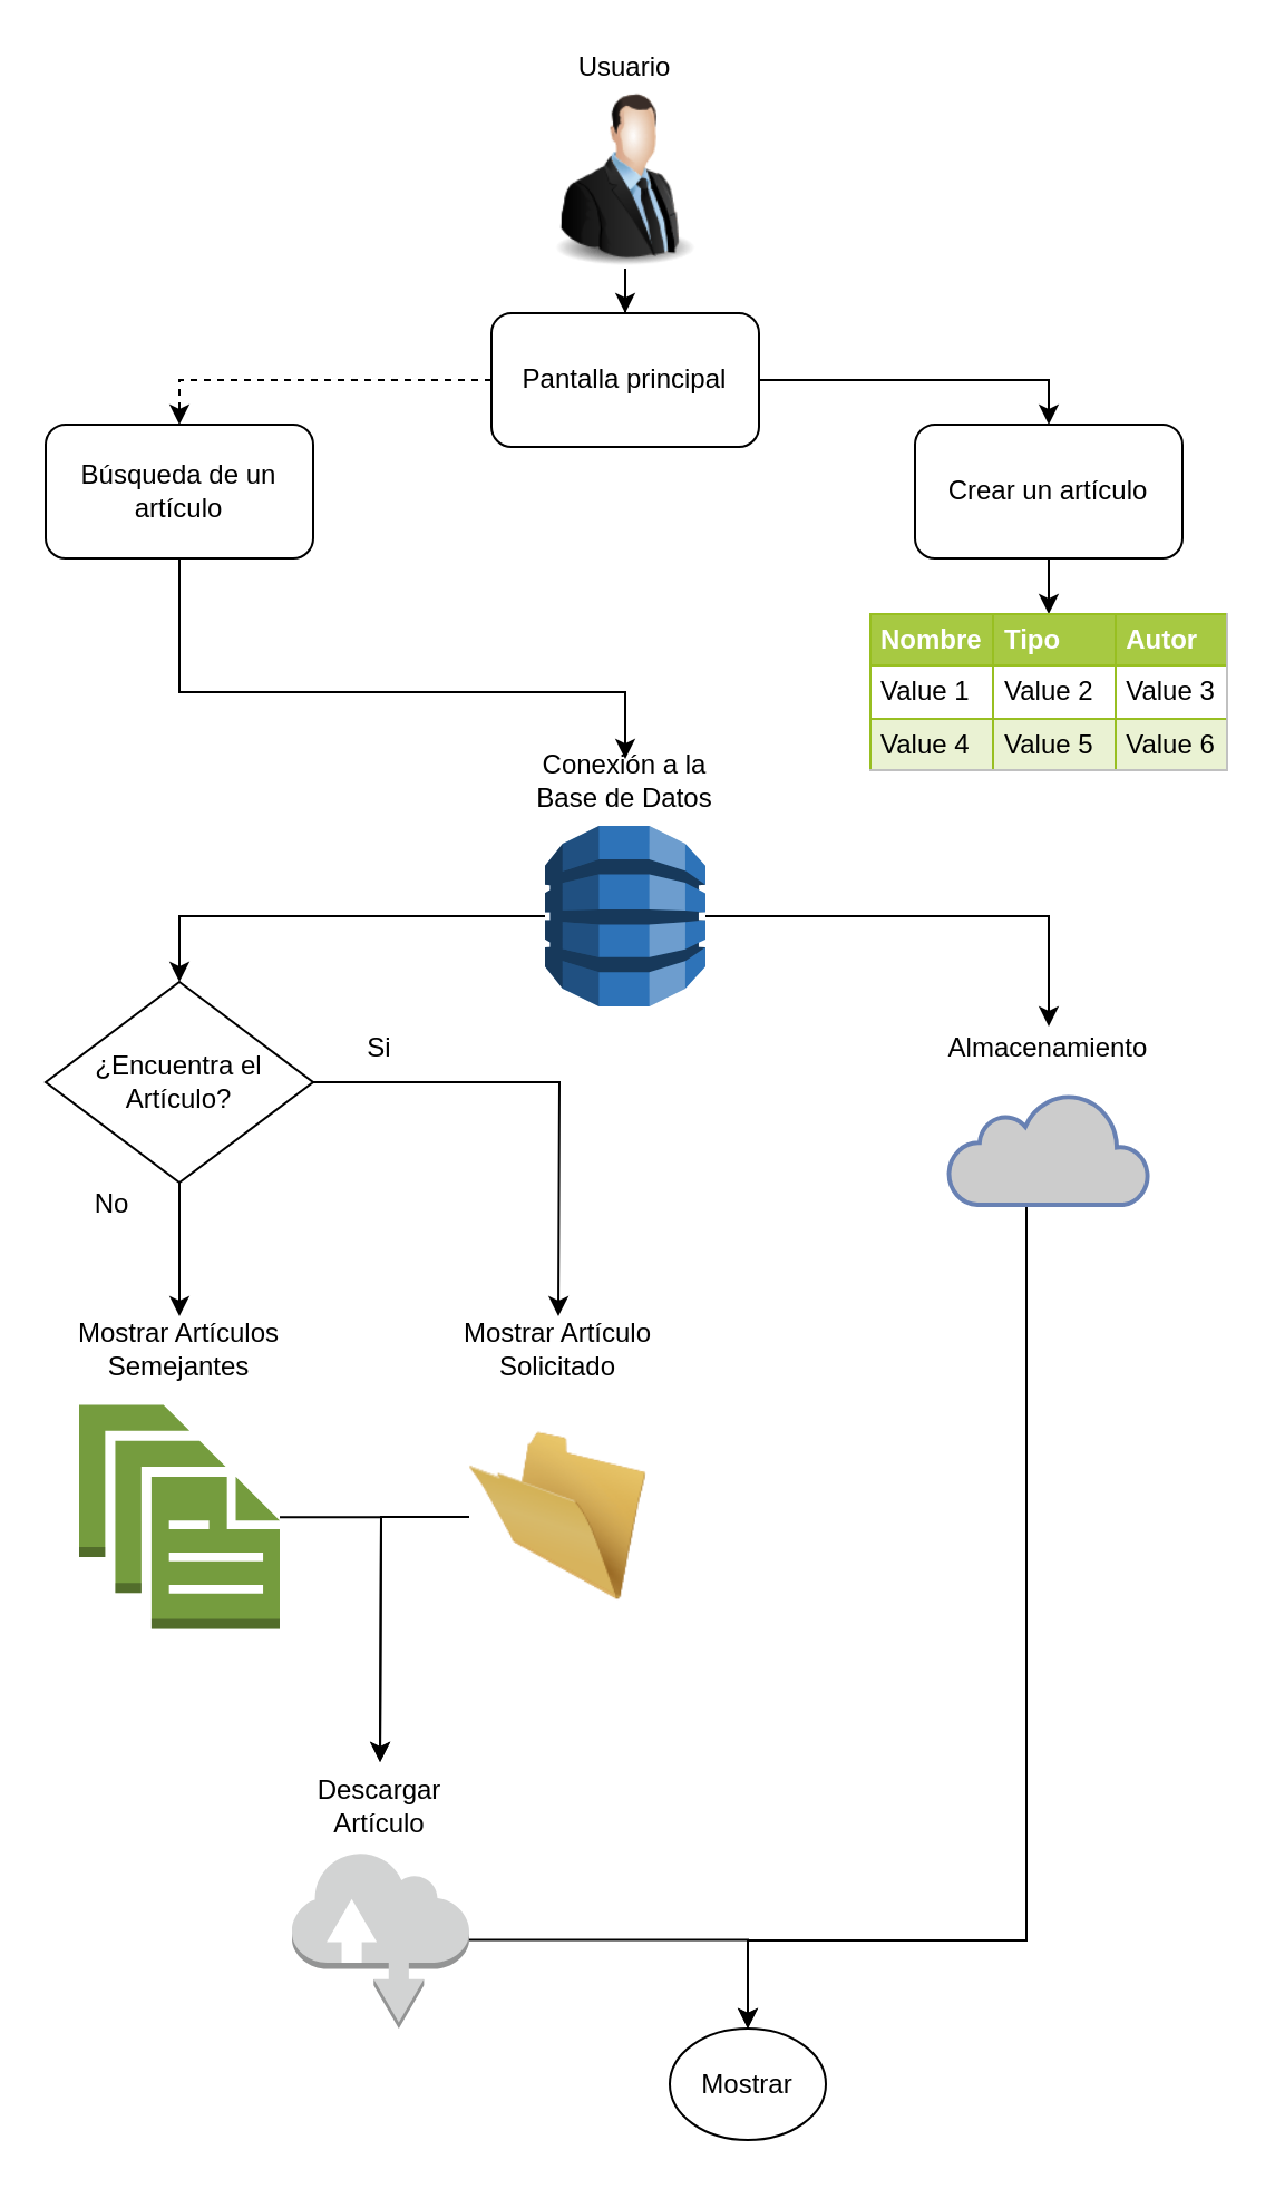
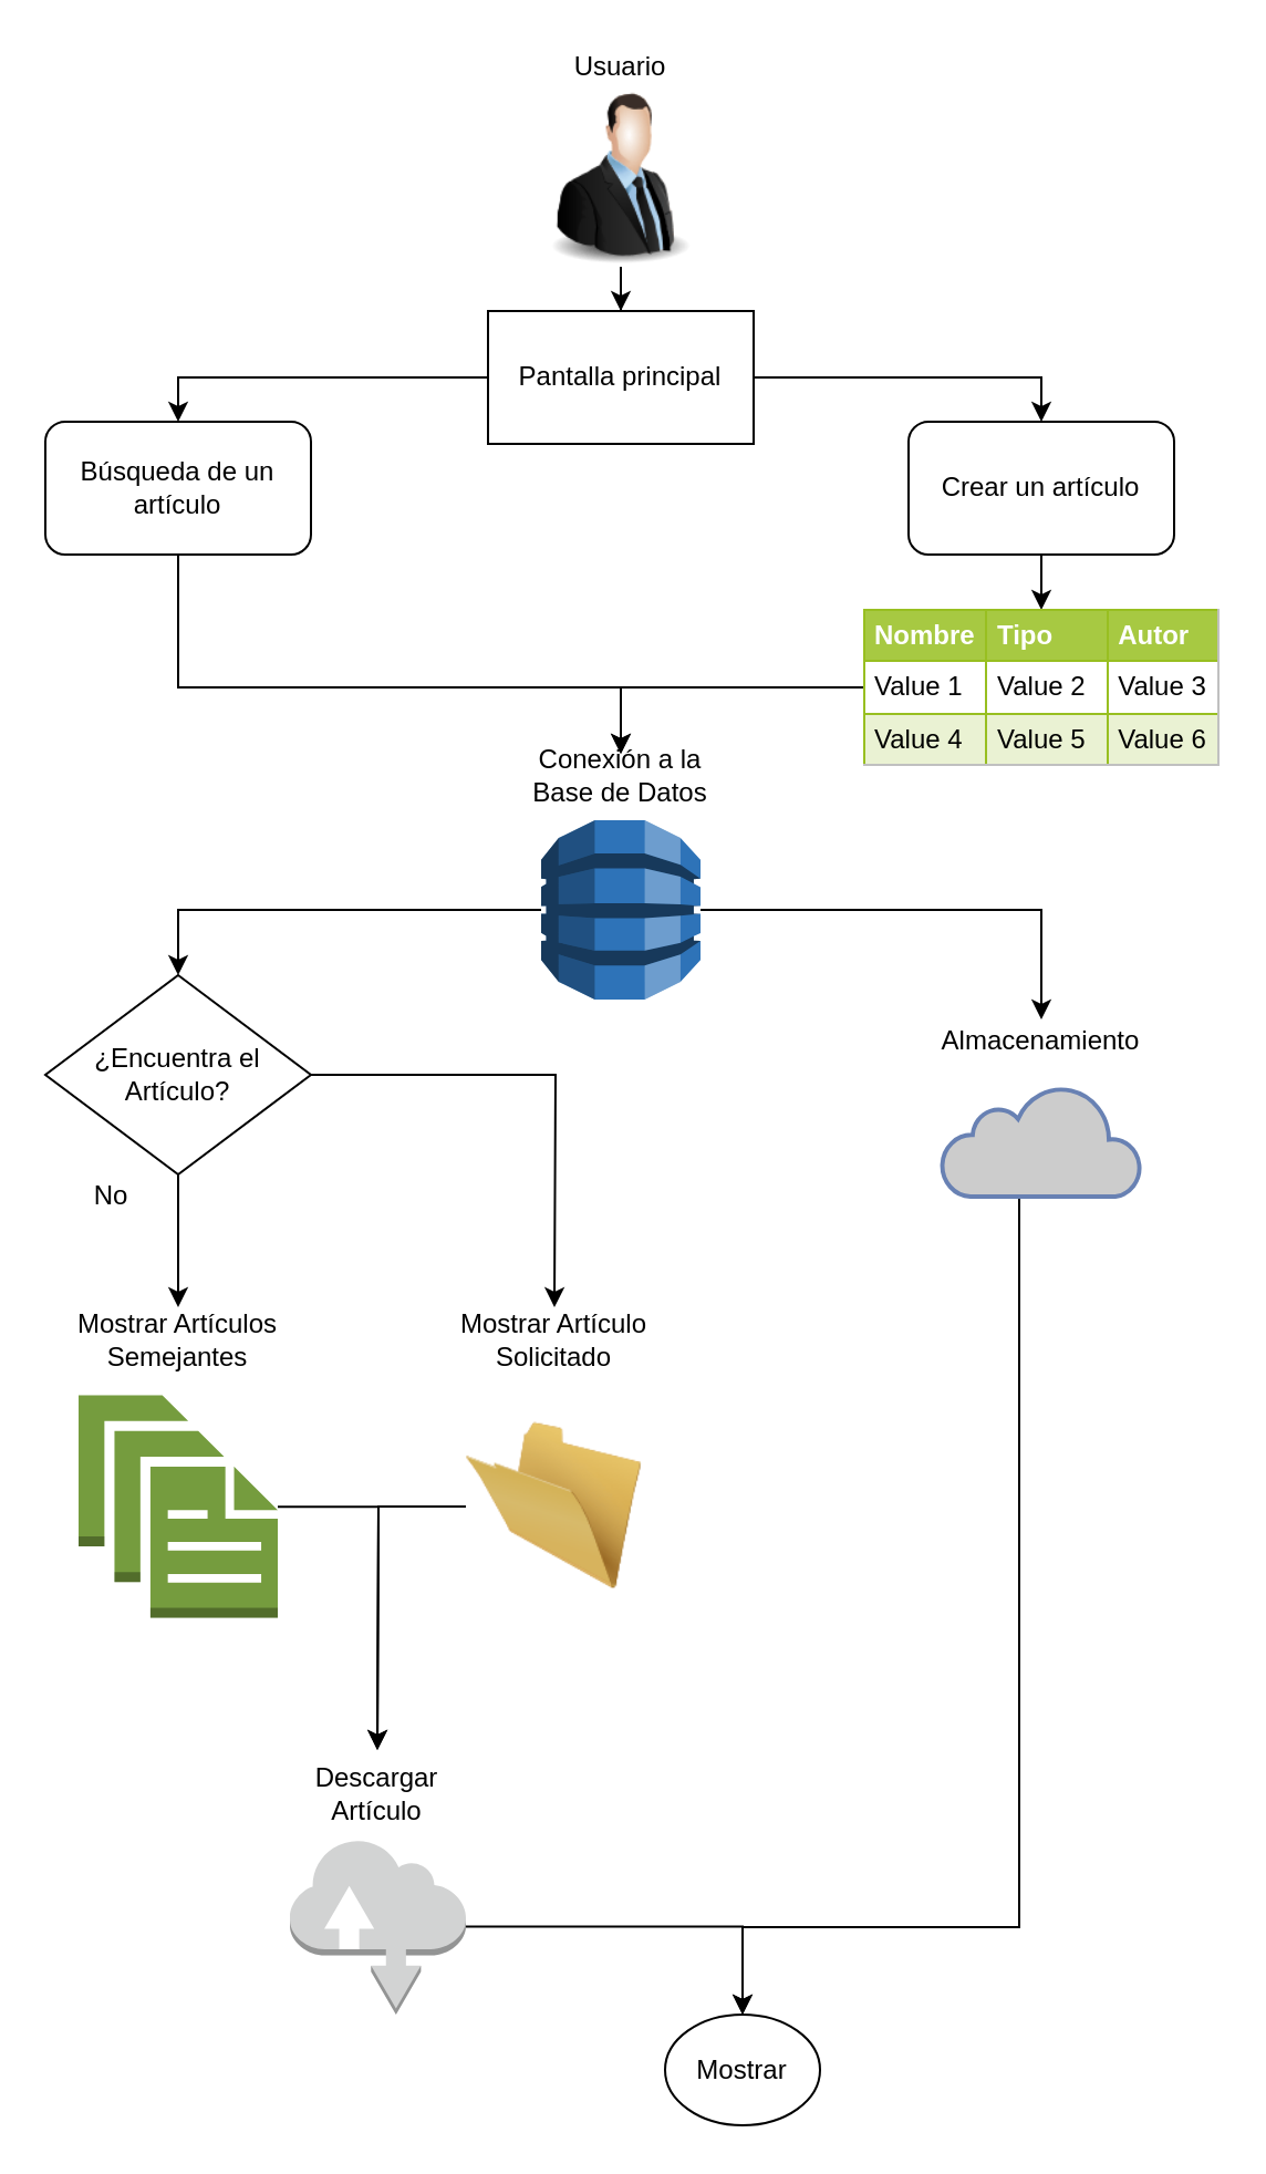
- <mxCell id="11" style="edgeStyle=orthogonalEdgeStyle;rounded=0;orthogonalLoop=1;jettySize=auto;html=1;entryX=0.5;entryY=0;entryDx=0;entryDy=0;dashed=1;" edge="1" parent="1" source="13" target="3"><mxGeometry relative="1" as="geometry" /></mxCell>
+ <mxCell id="11" style="edgeStyle=orthogonalEdgeStyle;rounded=0;orthogonalLoop=1;jettySize=auto;html=1;entryX=0.5;entryY=0;entryDx=0;entryDy=0;" edge="1" parent="1" source="13" target="3"><mxGeometry relative="1" as="geometry" /></mxCell>
- <mxCell id="13" value="Pantalla principal" style="rounded=1;whiteSpace=wrap;html=1;" vertex="1" parent="1"><mxGeometry x="220" y="140" width="120" height="60" as="geometry" /></mxCell>
+ <mxCell id="13" value="Pantalla principal" style="whiteSpace=wrap;html=1;rounded=0;" vertex="1" parent="1"><mxGeometry x="220" y="140" width="120" height="60" as="geometry" /></mxCell>
+ <mxCell id="22" style="edgeStyle=orthogonalEdgeStyle;rounded=0;orthogonalLoop=1;jettySize=auto;html=1;entryX=0.5;entryY=0;entryDx=0;entryDy=0;" edge="1" parent="1" source="23" target="4"><mxGeometry relative="1" as="geometry"><mxPoint x="280" y="310" as="targetPoint" /><Array as="points"><mxPoint x="280" y="310" /></Array></mxGeometry></mxCell>
- <mxCell id="26" value="Si" style="text;html=1;strokeColor=none;fillColor=none;align=center;verticalAlign=middle;whiteSpace=wrap;rounded=0;" vertex="1" parent="1"><mxGeometry x="150" y="460" width="40" height="20" as="geometry" /></mxCell>
